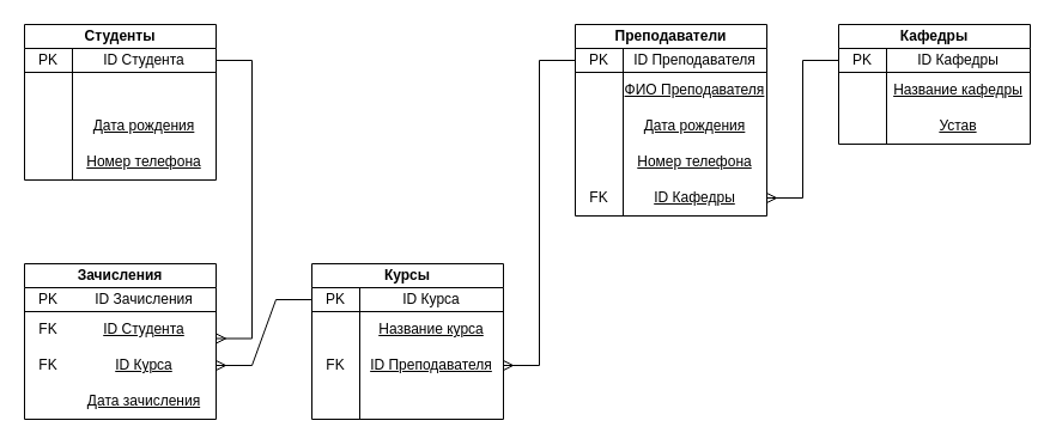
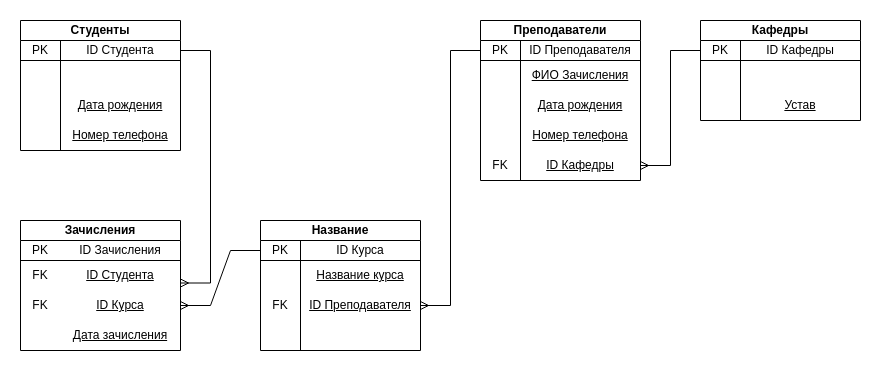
- <mxCell id="12" value="ФИО Преподавателя" style="text;html=1;align=center;verticalAlign=middle;whiteSpace=wrap;rounded=0;fontStyle=4;fontSize=12;" vertex="1" parent="9"><mxGeometry x="40" y="40" width="120" height="30" as="geometry" /></mxCell>
+ <mxCell id="12" value="ФИО Зачисления" style="text;html=1;align=center;verticalAlign=middle;whiteSpace=wrap;rounded=0;fontStyle=4;fontSize=12;" vertex="1" parent="9"><mxGeometry x="40" y="40" width="120" height="30" as="geometry" /></mxCell>
- <mxCell id="30" value="Название кафедры" style="text;html=1;align=center;verticalAlign=middle;whiteSpace=wrap;rounded=0;fontStyle=4;fontSize=12;" vertex="1" parent="27"><mxGeometry x="40" y="40" width="120" height="30" as="geometry" /></mxCell>
- <mxCell id="19" value="Курсы" style="swimlane;whiteSpace=wrap;html=1;fillColor=#FFFFFF;startSize=20;" vertex="1" parent="1"><mxGeometry x="260" y="220" width="160" height="130" as="geometry" /></mxCell>
+ <mxCell id="19" value="Название" style="swimlane;whiteSpace=wrap;html=1;fillColor=#FFFFFF;startSize=20;" vertex="1" parent="1"><mxGeometry x="260" y="220" width="160" height="130" as="geometry" /></mxCell>
